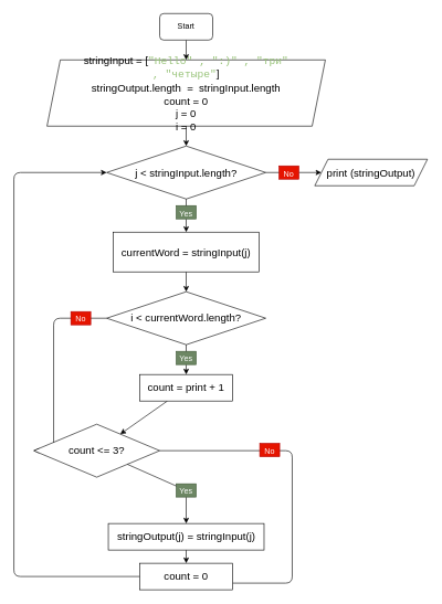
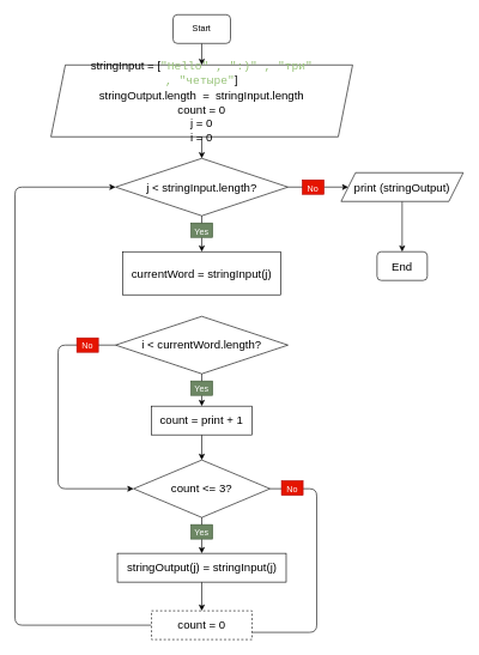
+ <mxCell id="22" value="" style="edgeStyle=none;html=1;fontSize=12;" parent="1" source="23" target="24" edge="1"><mxGeometry relative="1" as="geometry" /></mxCell>
+ <mxCell id="24" value="End" style="rounded=1;whiteSpace=wrap;html=1;fontSize=16;" parent="1" vertex="1"><mxGeometry x="524" y="350" width="70" height="40" as="geometry" /></mxCell>
- <mxCell id="8" value="" style="edgeStyle=none;html=1;fontSize=16;" parent="1" source="9" target="12" edge="1"><mxGeometry relative="1" as="geometry" /></mxCell>
- <mxCell id="17" value="count &amp;lt;= 3?" style="rhombus;whiteSpace=wrap;html=1;fontSize=16;" parent="1" vertex="1"><mxGeometry x="50" y="640" width="190" height="80" as="geometry" /></mxCell>
+ <mxCell id="17" value="count &amp;lt;= 3?" style="rhombus;whiteSpace=wrap;html=1;fontSize=16;" parent="1" vertex="1"><mxGeometry x="185" y="640" width="190" height="80" as="geometry" /></mxCell>
- <mxCell id="19" value="stringOutput(j) = stringInput(j)" style="rounded=0;whiteSpace=wrap;html=1;fontSize=16;" parent="1" vertex="1"><mxGeometry x="162.5" y="790" width="235" height="40" as="geometry" /></mxCell>
+ <mxCell id="19" value="stringOutput(j) = stringInput(j)" style="rounded=0;whiteSpace=wrap;html=1;fontSize=16;" parent="1" vertex="1"><mxGeometry x="162.5" y="770" width="235" height="40" as="geometry" /></mxCell>
- <mxCell id="21" value="count = 0" style="rounded=0;whiteSpace=wrap;html=1;fontSize=16;" parent="1" vertex="1"><mxGeometry x="210" y="850" width="140" height="40" as="geometry" /></mxCell>
+ <mxCell id="21" value="count = 0" style="rounded=0;whiteSpace=wrap;html=1;fontSize=16;dashed=1;" parent="1" vertex="1"><mxGeometry x="210" y="850" width="140" height="40" as="geometry" /></mxCell>
